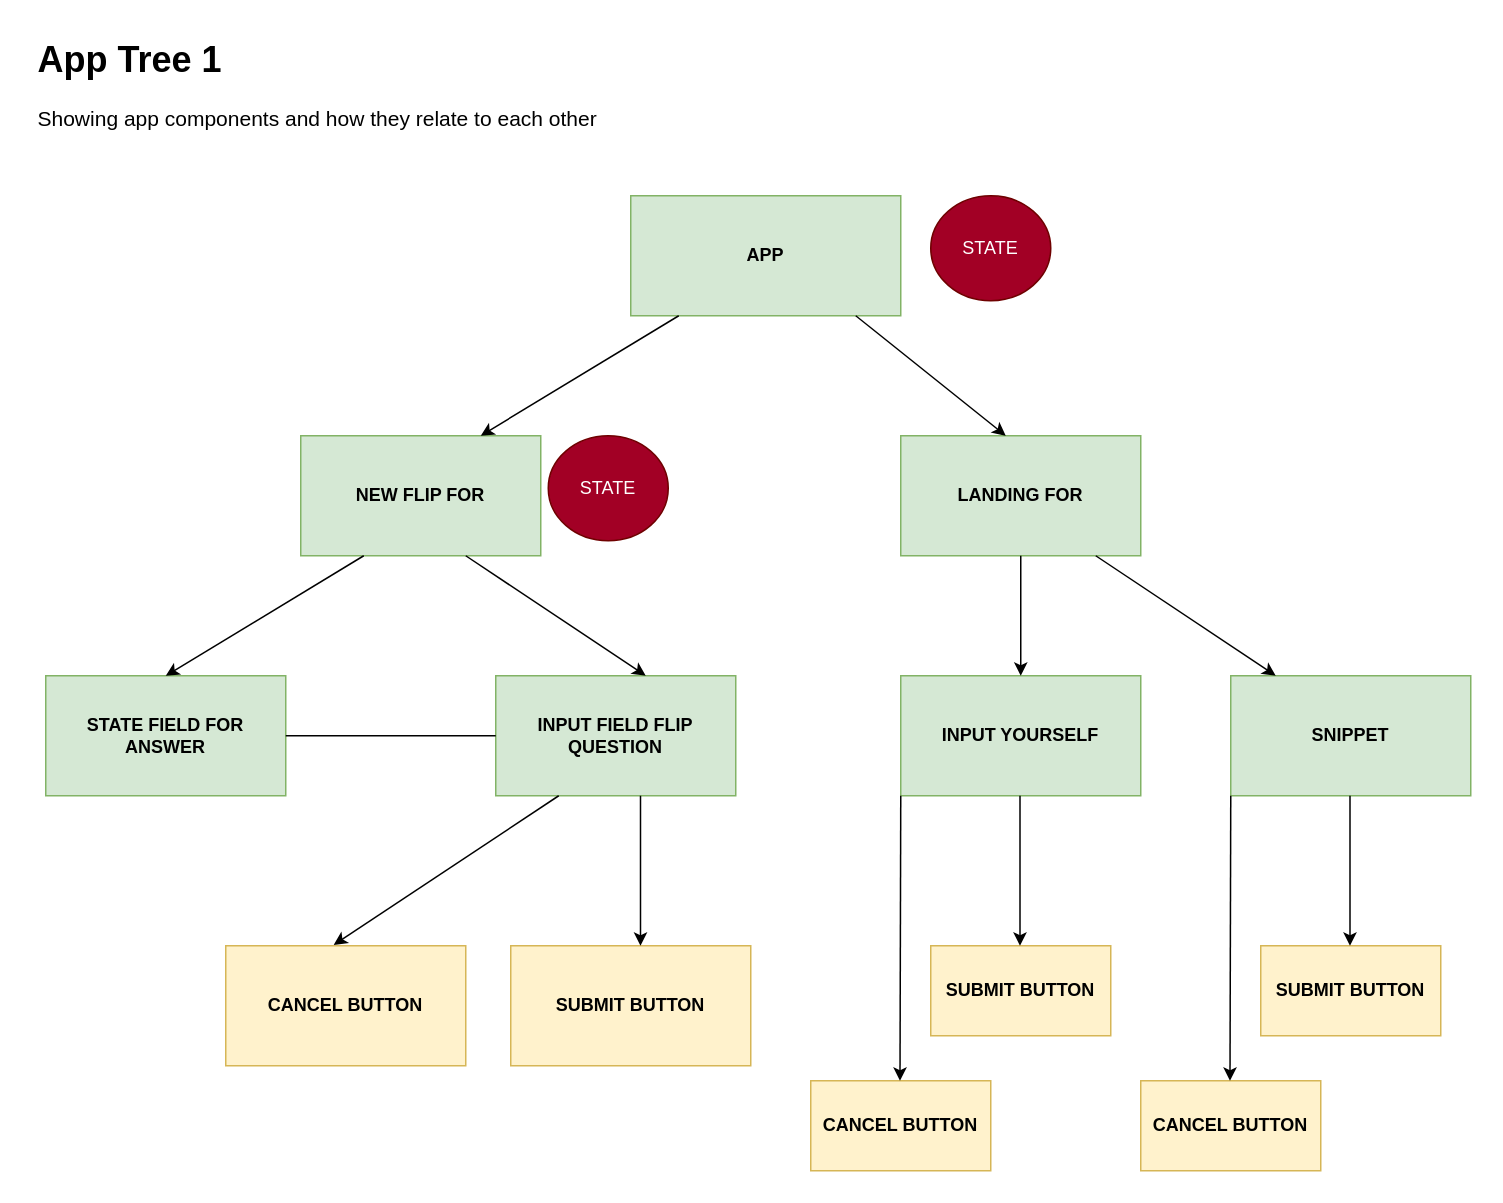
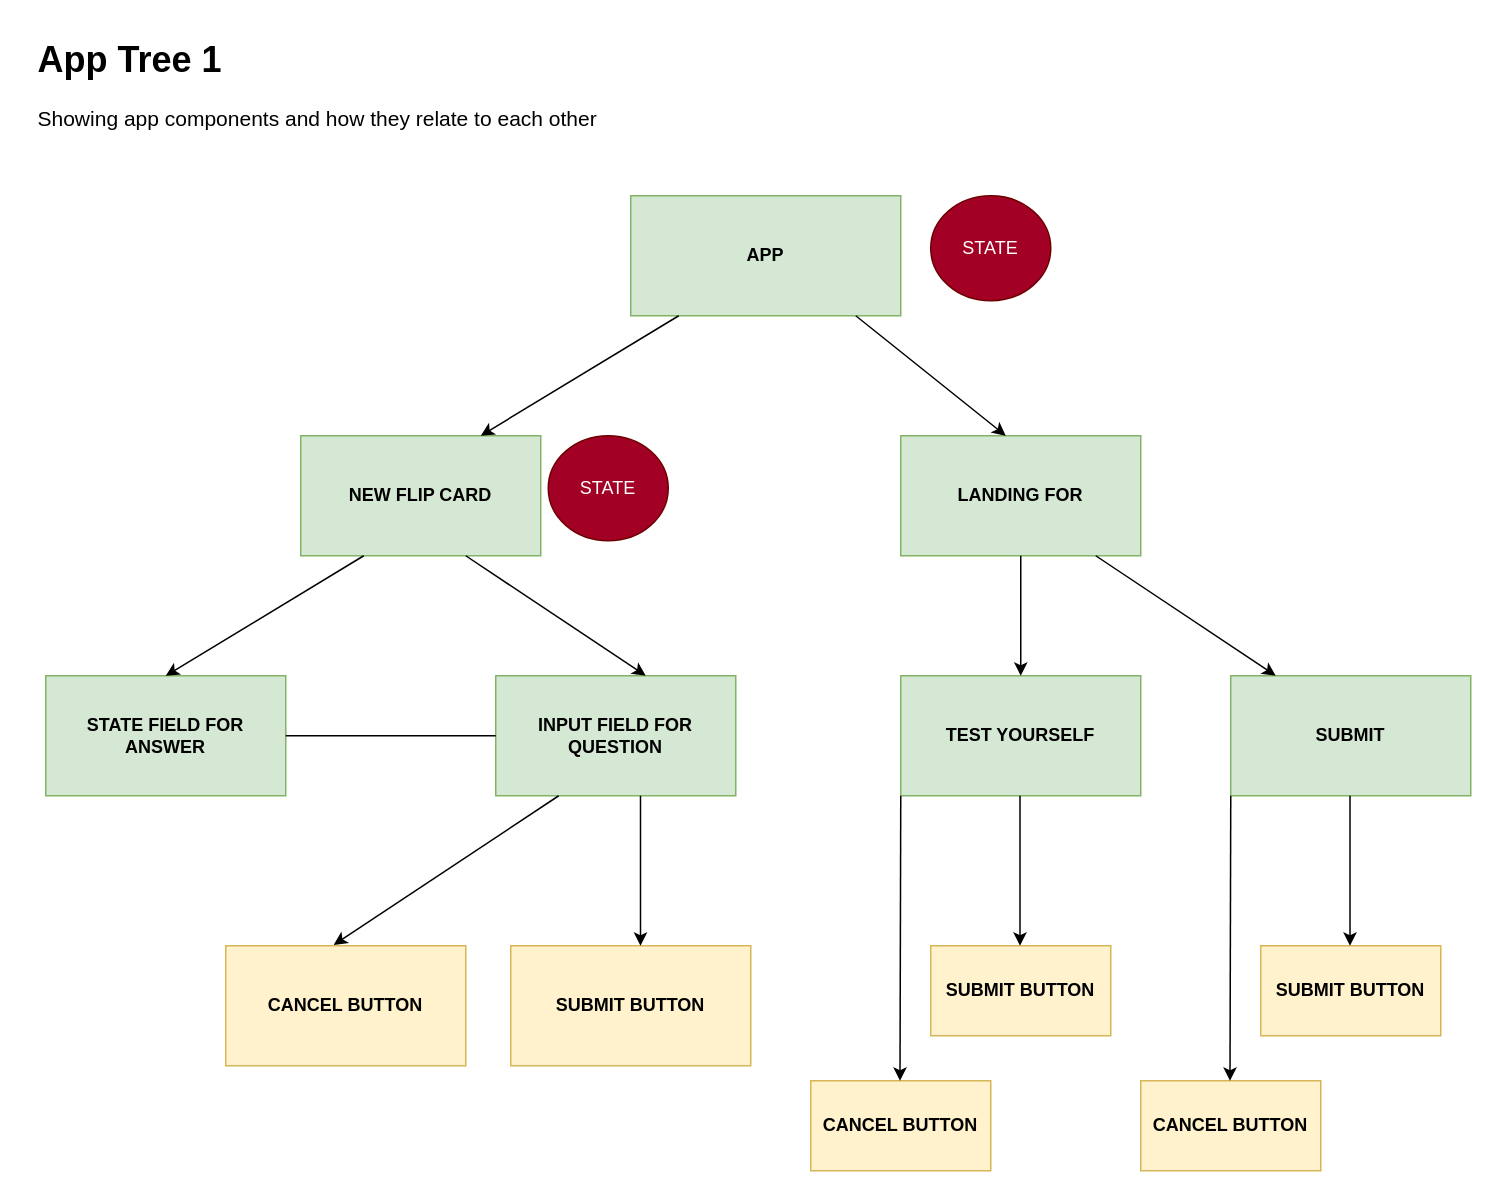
- <mxCell id="6" value="&lt;b&gt;NEW FLIP FOR&lt;/b&gt;" style="rounded=0;whiteSpace=wrap;html=1;fillColor=#d5e8d4;strokeColor=#82b366;" parent="1" vertex="1"><mxGeometry x="200" y="290" width="160" height="80" as="geometry" /></mxCell>
+ <mxCell id="6" value="&lt;b&gt;NEW FLIP CARD&lt;/b&gt;" style="rounded=0;whiteSpace=wrap;html=1;fillColor=#d5e8d4;strokeColor=#82b366;" parent="1" vertex="1"><mxGeometry x="200" y="290" width="160" height="80" as="geometry" /></mxCell>
- <mxCell id="8" value="&lt;b&gt;INPUT FIELD FLIP QUESTION&lt;/b&gt;" style="rounded=0;whiteSpace=wrap;html=1;fillColor=#d5e8d4;strokeColor=#82b366;" parent="1" vertex="1"><mxGeometry x="330" y="450" width="160" height="80" as="geometry" /></mxCell>
+ <mxCell id="8" value="&lt;b&gt;INPUT FIELD FOR QUESTION&lt;/b&gt;" style="rounded=0;whiteSpace=wrap;html=1;fillColor=#d5e8d4;strokeColor=#82b366;" parent="1" vertex="1"><mxGeometry x="330" y="450" width="160" height="80" as="geometry" /></mxCell>
- <mxCell id="7" value="&lt;b&gt;INPUT YOURSELF&lt;/b&gt;" style="rounded=0;whiteSpace=wrap;html=1;fillColor=#d5e8d4;strokeColor=#82b366;" parent="1" vertex="1"><mxGeometry x="600" y="450" width="160" height="80" as="geometry" /></mxCell>
+ <mxCell id="7" value="&lt;b&gt;TEST YOURSELF&lt;/b&gt;" style="rounded=0;whiteSpace=wrap;html=1;fillColor=#d5e8d4;strokeColor=#82b366;" parent="1" vertex="1"><mxGeometry x="600" y="450" width="160" height="80" as="geometry" /></mxCell>
- <mxCell id="5" value="&lt;b&gt;SNIPPET&lt;/b&gt;" style="rounded=0;whiteSpace=wrap;html=1;fillColor=#d5e8d4;strokeColor=#82b366;" parent="1" vertex="1"><mxGeometry x="820" y="450" width="160" height="80" as="geometry" /></mxCell>
+ <mxCell id="5" value="&lt;b&gt;SUBMIT&lt;/b&gt;" style="rounded=0;whiteSpace=wrap;html=1;fillColor=#d5e8d4;strokeColor=#82b366;" parent="1" vertex="1"><mxGeometry x="820" y="450" width="160" height="80" as="geometry" /></mxCell>
